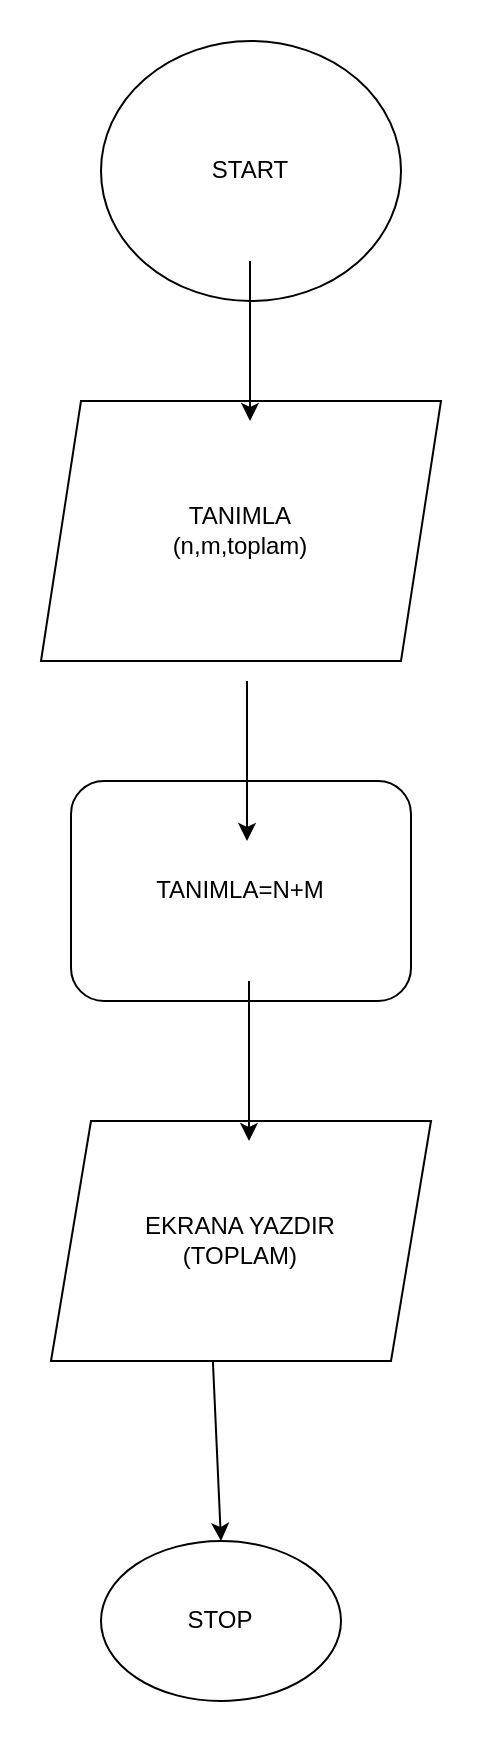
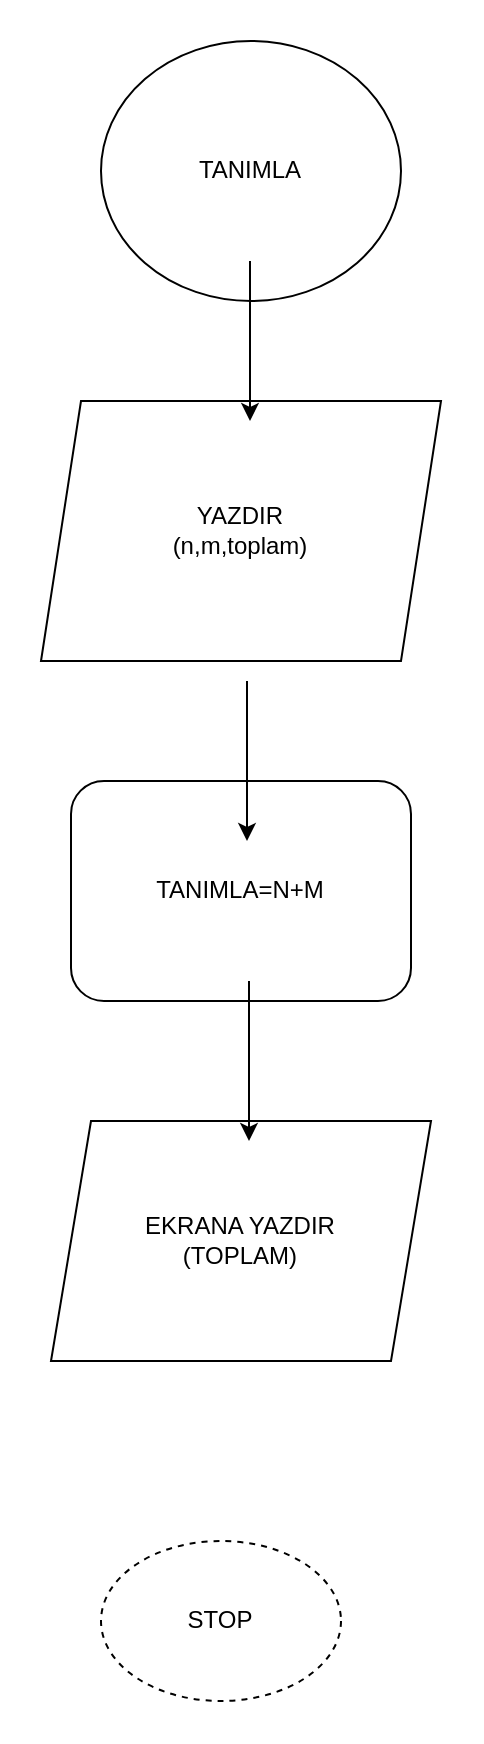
- <mxCell id="2" value="START" style="ellipse;whiteSpace=wrap;html=1;" vertex="1" parent="1"><mxGeometry x="50" y="20" width="150" height="130" as="geometry" /></mxCell>
+ <mxCell id="2" value="TANIMLA" style="ellipse;whiteSpace=wrap;html=1;" vertex="1" parent="1"><mxGeometry x="50" y="20" width="150" height="130" as="geometry" /></mxCell>
- <mxCell id="3" value="TANIMLA&lt;br&gt;(n,m,toplam)" style="shape=parallelogram;perimeter=parallelogramPerimeter;whiteSpace=wrap;html=1;fixedSize=1;" vertex="1" parent="1"><mxGeometry x="20" y="200" width="200" height="130" as="geometry" /></mxCell>
+ <mxCell id="3" value="YAZDIR&lt;br&gt;(n,m,toplam)" style="shape=parallelogram;perimeter=parallelogramPerimeter;whiteSpace=wrap;html=1;fixedSize=1;" vertex="1" parent="1"><mxGeometry x="20" y="200" width="200" height="130" as="geometry" /></mxCell>
- <mxCell id="10" value="" style="endArrow=classic;html=1;rounded=0;exitX=0.426;exitY=1;exitDx=0;exitDy=0;exitPerimeter=0;entryX=0.5;entryY=0;entryDx=0;entryDy=0;" edge="1" parent="1" source="5" target="9"><mxGeometry width="50" height="50" relative="1" as="geometry"><mxPoint x="100" y="770" as="sourcePoint" /><mxPoint x="150" y="720" as="targetPoint" /></mxGeometry></mxCell>
- <mxCell id="9" value="STOP" style="ellipse;whiteSpace=wrap;html=1;" vertex="1" parent="1"><mxGeometry x="50" y="770" width="120" height="80" as="geometry" /></mxCell>
+ <mxCell id="9" value="STOP" style="ellipse;whiteSpace=wrap;html=1;dashed=1;" vertex="1" parent="1"><mxGeometry x="50" y="770" width="120" height="80" as="geometry" /></mxCell>
